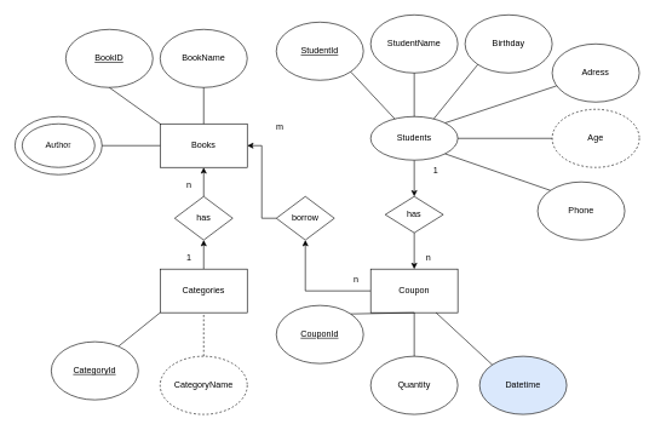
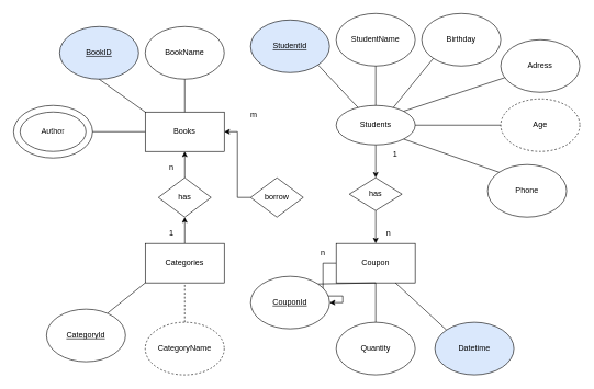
- <mxCell id="13" value="&lt;u&gt;StudentId&lt;/u&gt;" style="ellipse;whiteSpace=wrap;html=1;" parent="1" vertex="1"><mxGeometry y="30" width="120" height="80" as="geometry" x="380" /></mxCell>
+ <mxCell id="13" value="&lt;u&gt;StudentId&lt;/u&gt;" style="ellipse;whiteSpace=wrap;html=1;fillColor=#dae8fc;" parent="1" vertex="1"><mxGeometry y="30" width="120" height="80" as="geometry" x="380" /></mxCell>
- <mxCell id="2" value="&lt;u&gt;BookID&lt;/u&gt;" style="ellipse;whiteSpace=wrap;html=1;" parent="1" vertex="1"><mxGeometry x="90" y="40" width="120" height="80" as="geometry" /></mxCell>
+ <mxCell id="2" value="&lt;u&gt;BookID&lt;/u&gt;" style="ellipse;whiteSpace=wrap;html=1;fillColor=#dae8fc;" parent="1" vertex="1"><mxGeometry x="90" y="40" width="120" height="80" as="geometry" /></mxCell>
- <mxCell id="6" style="edgeStyle=orthogonalEdgeStyle;rounded=0;orthogonalLoop=1;jettySize=auto;html=1;entryX=0.5;entryY=1;entryDx=0;entryDy=0;" edge="1" parent="1" source="7" target="28"><mxGeometry relative="1" as="geometry" /></mxCell>
+ <mxCell id="6" style="edgeStyle=orthogonalEdgeStyle;rounded=0;orthogonalLoop=1;jettySize=auto;html=1;" edge="1" parent="1" source="7" target="25"><mxGeometry relative="1" as="geometry" /></mxCell>
